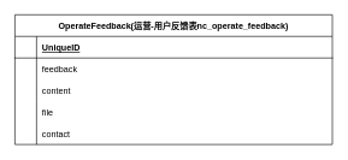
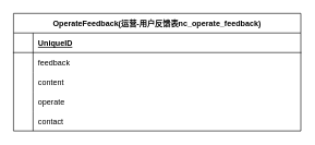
- <mxCell id="13" value="file" style="shape=partialRectangle;connectable=0;fillColor=none;top=0;left=0;bottom=0;right=0;align=left;spacingLeft=6;overflow=hidden;" vertex="1" parent="11"><mxGeometry x="30" width="410" height="30" as="geometry" /></mxCell>
+ <mxCell id="13" value="operate" style="shape=partialRectangle;connectable=0;fillColor=none;top=0;left=0;bottom=0;right=0;align=left;spacingLeft=6;overflow=hidden;" vertex="1" parent="11"><mxGeometry x="30" width="410" height="30" as="geometry" /></mxCell>
